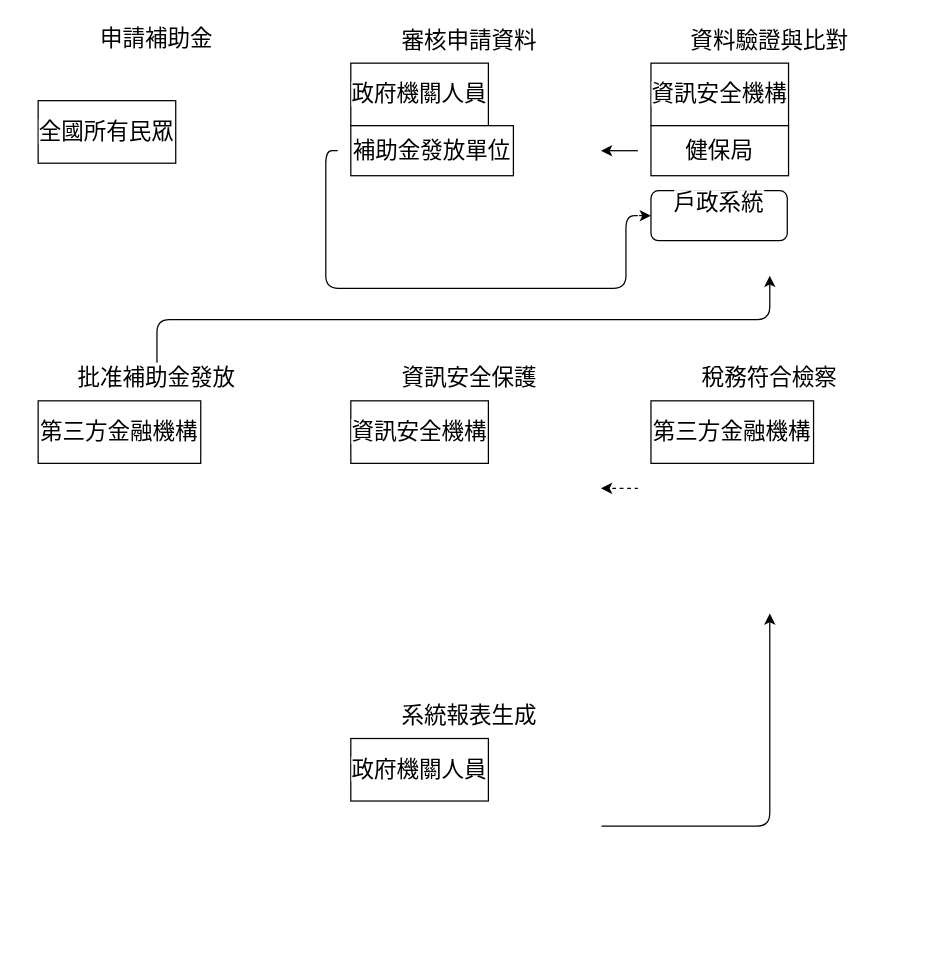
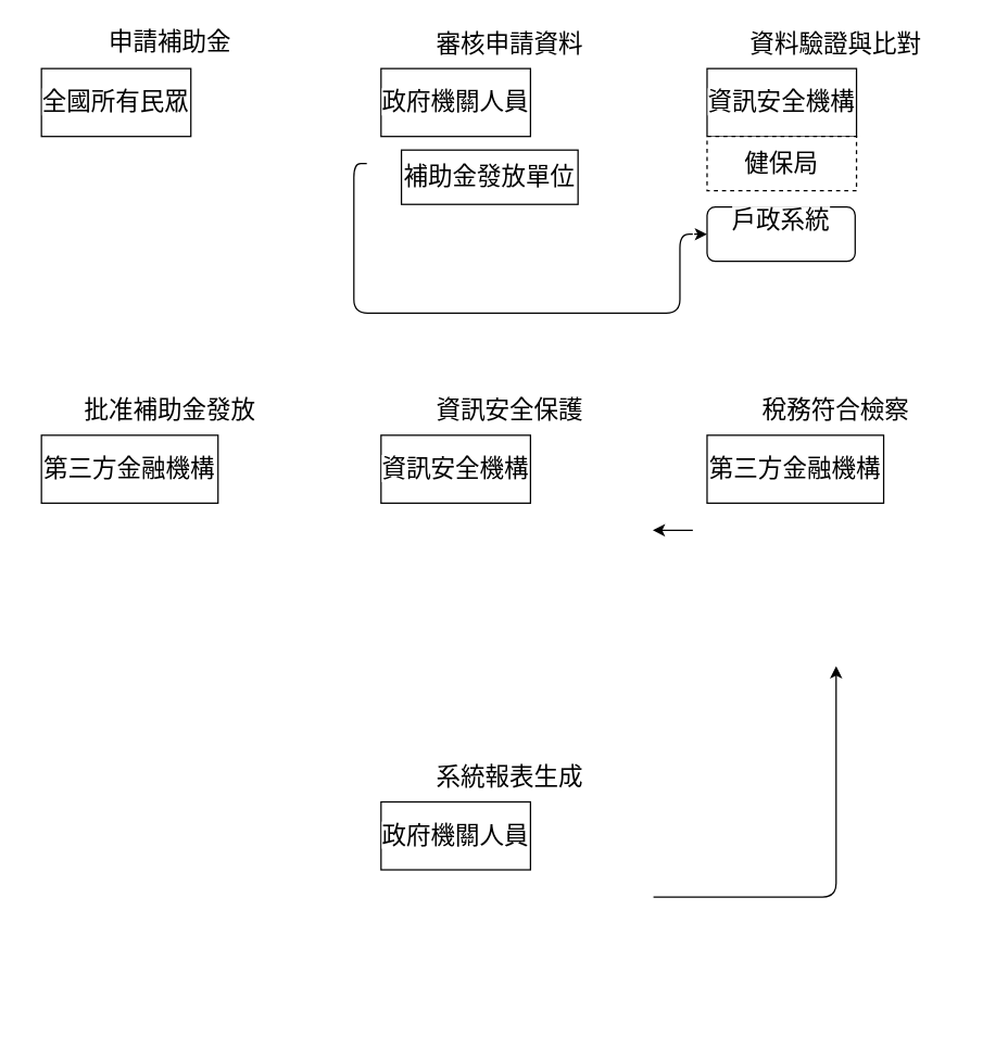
- <mxCell id="3" value="&lt;span style=&quot;color: rgb(0, 0, 0); font-size: 18px; background-color: rgb(255, 255, 255);&quot;&gt;全國所有民眾&lt;/span&gt;" style="rounded=0;whiteSpace=wrap;html=1;" parent="2" vertex="1"><mxGeometry x="10" y="60" width="110" height="50" as="geometry" /></mxCell>
+ <mxCell id="3" value="&lt;span style=&quot;color: rgb(0, 0, 0); font-size: 18px; background-color: rgb(255, 255, 255);&quot;&gt;全國所有民眾&lt;/span&gt;" style="rounded=0;whiteSpace=wrap;html=1;" parent="2" vertex="1"><mxGeometry x="10" y="30" width="110" height="50" as="geometry" /></mxCell>
- <mxCell id="7" value="&lt;span style=&quot;color: rgb(0, 0, 0); font-size: 18px; background-color: rgb(255, 255, 255);&quot;&gt;補助金發放單位&lt;/span&gt;" style="rounded=0;whiteSpace=wrap;html=1;" parent="5" vertex="1"><mxGeometry x="10" y="80" width="130" height="40" as="geometry" /></mxCell>
+ <mxCell id="7" value="&lt;span style=&quot;color: rgb(0, 0, 0); font-size: 18px; background-color: rgb(255, 255, 255);&quot;&gt;補助金發放單位&lt;/span&gt;" style="rounded=0;whiteSpace=wrap;html=1;" parent="5" vertex="1"><mxGeometry x="25" y="90" width="130" height="40" as="geometry" /></mxCell>
- <mxCell id="8" style="edgeStyle=orthogonalEdgeStyle;html=1;exitX=0;exitY=0.5;exitDx=0;exitDy=0;entryX=1;entryY=0.5;entryDx=0;entryDy=0;fontColor=#000000;" parent="1" source="9" target="5" edge="1"><mxGeometry relative="1" as="geometry" /></mxCell>
- <mxCell id="11" value="&lt;span style=&quot;color: rgb(0, 0, 0); font-size: 18px; background-color: rgb(255, 255, 255);&quot;&gt;健保局&lt;/span&gt;" style="rounded=0;whiteSpace=wrap;html=1;" parent="9" vertex="1"><mxGeometry x="10" y="80" width="110" height="40" as="geometry" /></mxCell>
+ <mxCell id="11" value="&lt;span style=&quot;color: rgb(0, 0, 0); font-size: 18px; background-color: rgb(255, 255, 255);&quot;&gt;健保局&lt;/span&gt;" style="rounded=0;whiteSpace=wrap;html=1;dashed=1;" parent="9" vertex="1"><mxGeometry x="10" y="80" width="110" height="40" as="geometry" /></mxCell>
- <mxCell id="13" style="edgeStyle=orthogonalEdgeStyle;html=1;exitX=0.5;exitY=0;exitDx=0;exitDy=0;entryX=0.5;entryY=1;entryDx=0;entryDy=0;fontColor=#000000;" parent="1" source="14" target="9" edge="1"><mxGeometry relative="1" as="geometry" /></mxCell>
- <mxCell id="18" style="edgeStyle=orthogonalEdgeStyle;html=1;exitX=0;exitY=0.5;exitDx=0;exitDy=0;entryX=1;entryY=0.5;entryDx=0;entryDy=0;fontColor=#000000;dashed=1;" parent="1" source="19" target="16" edge="1"><mxGeometry relative="1" as="geometry" /></mxCell>
+ <mxCell id="18" style="edgeStyle=orthogonalEdgeStyle;html=1;exitX=0;exitY=0.5;exitDx=0;exitDy=0;entryX=1;entryY=0.5;entryDx=0;entryDy=0;fontColor=#000000;" parent="1" source="19" target="16" edge="1"><mxGeometry relative="1" as="geometry" /></mxCell>
